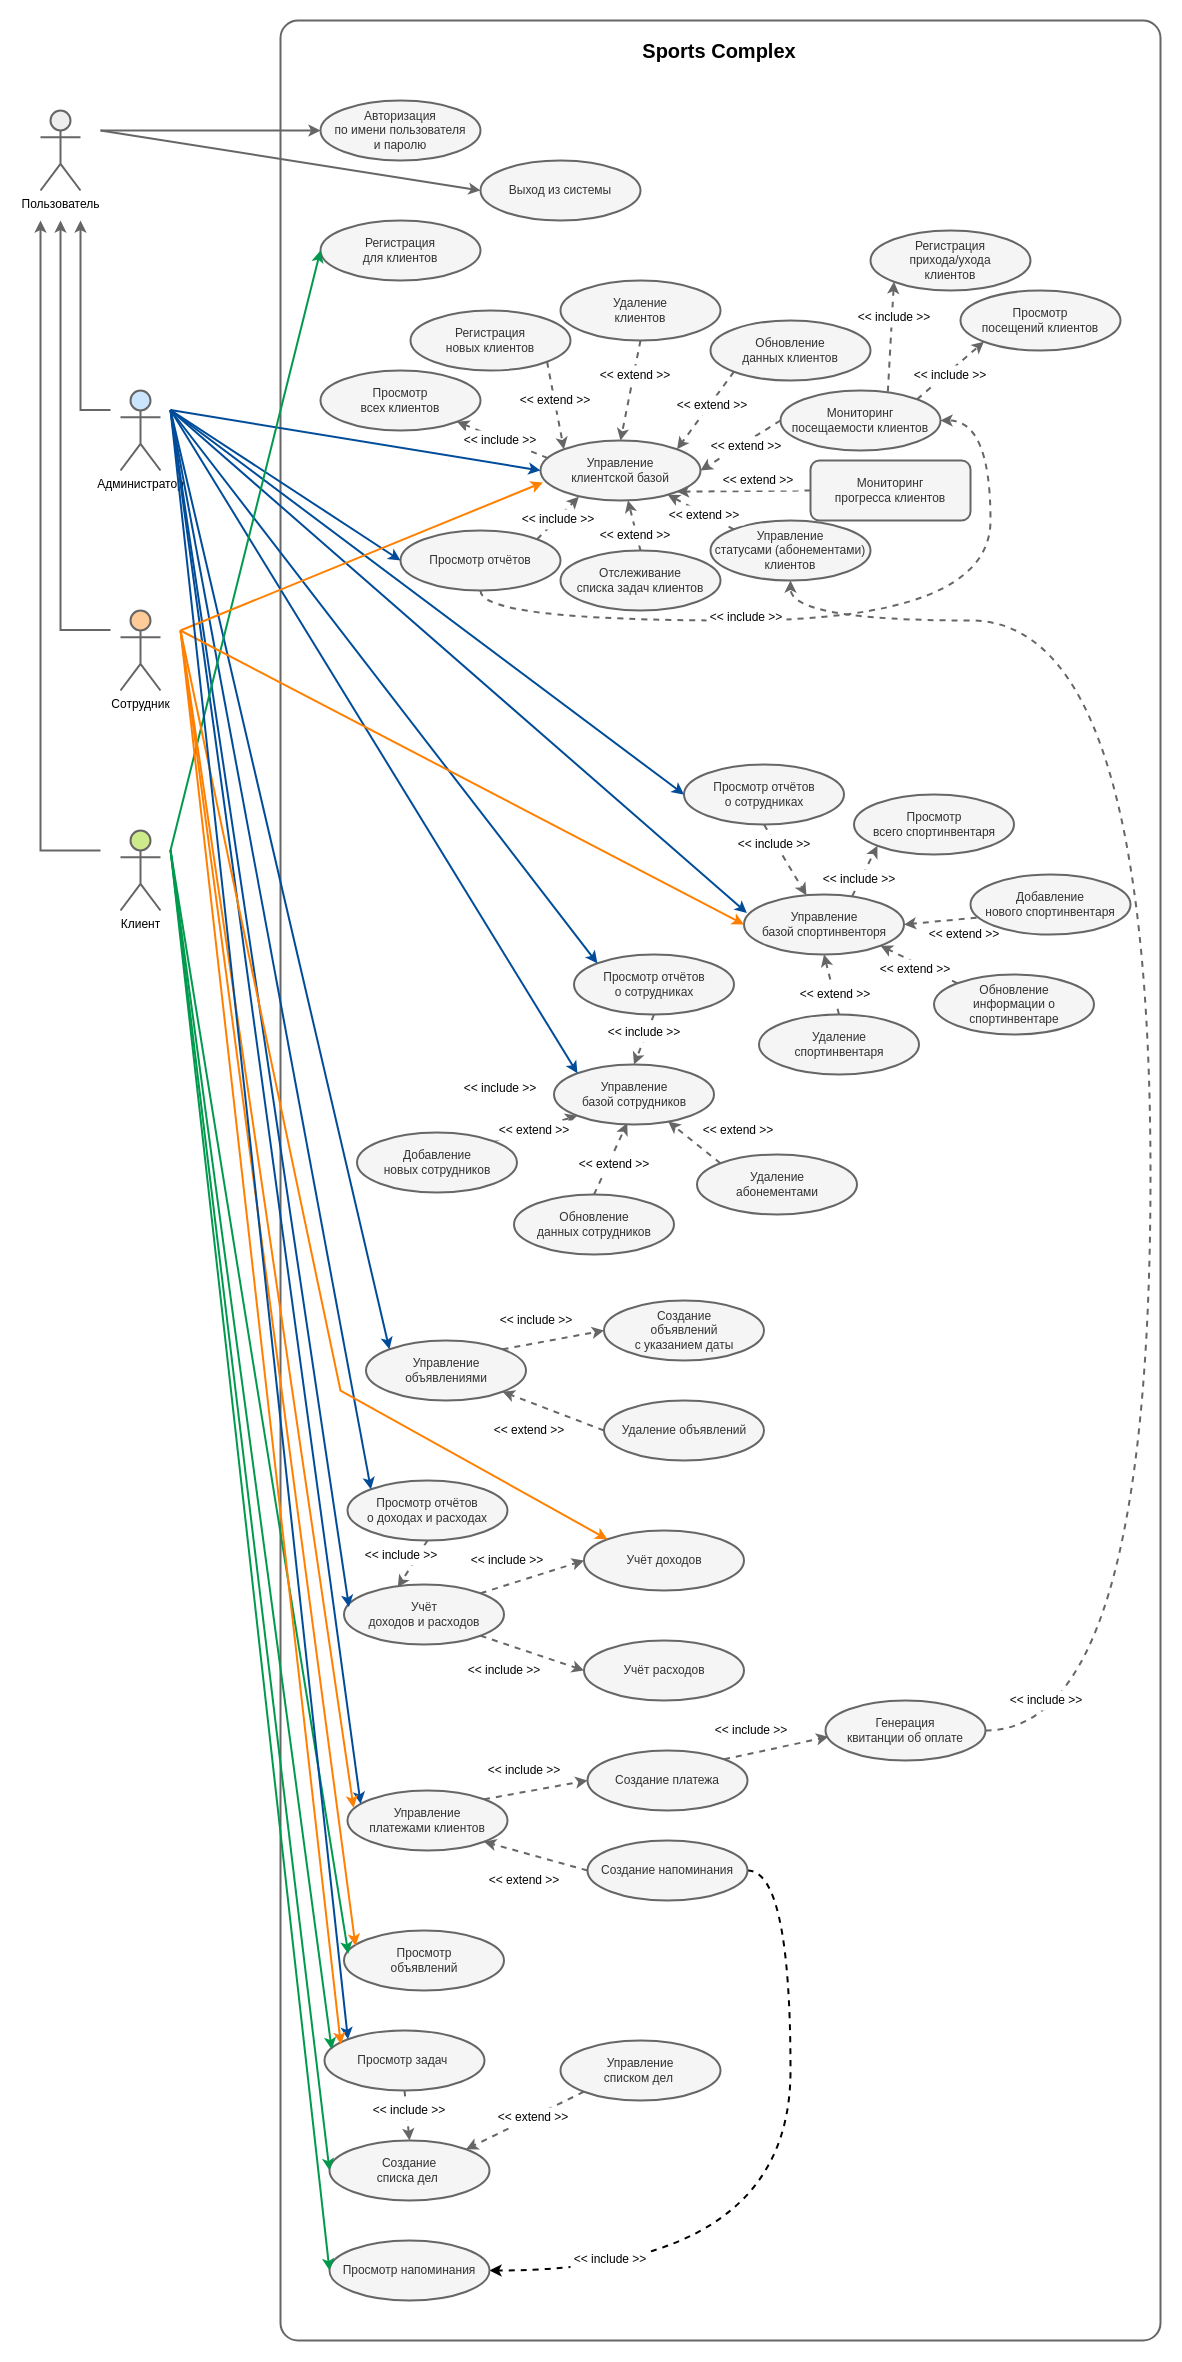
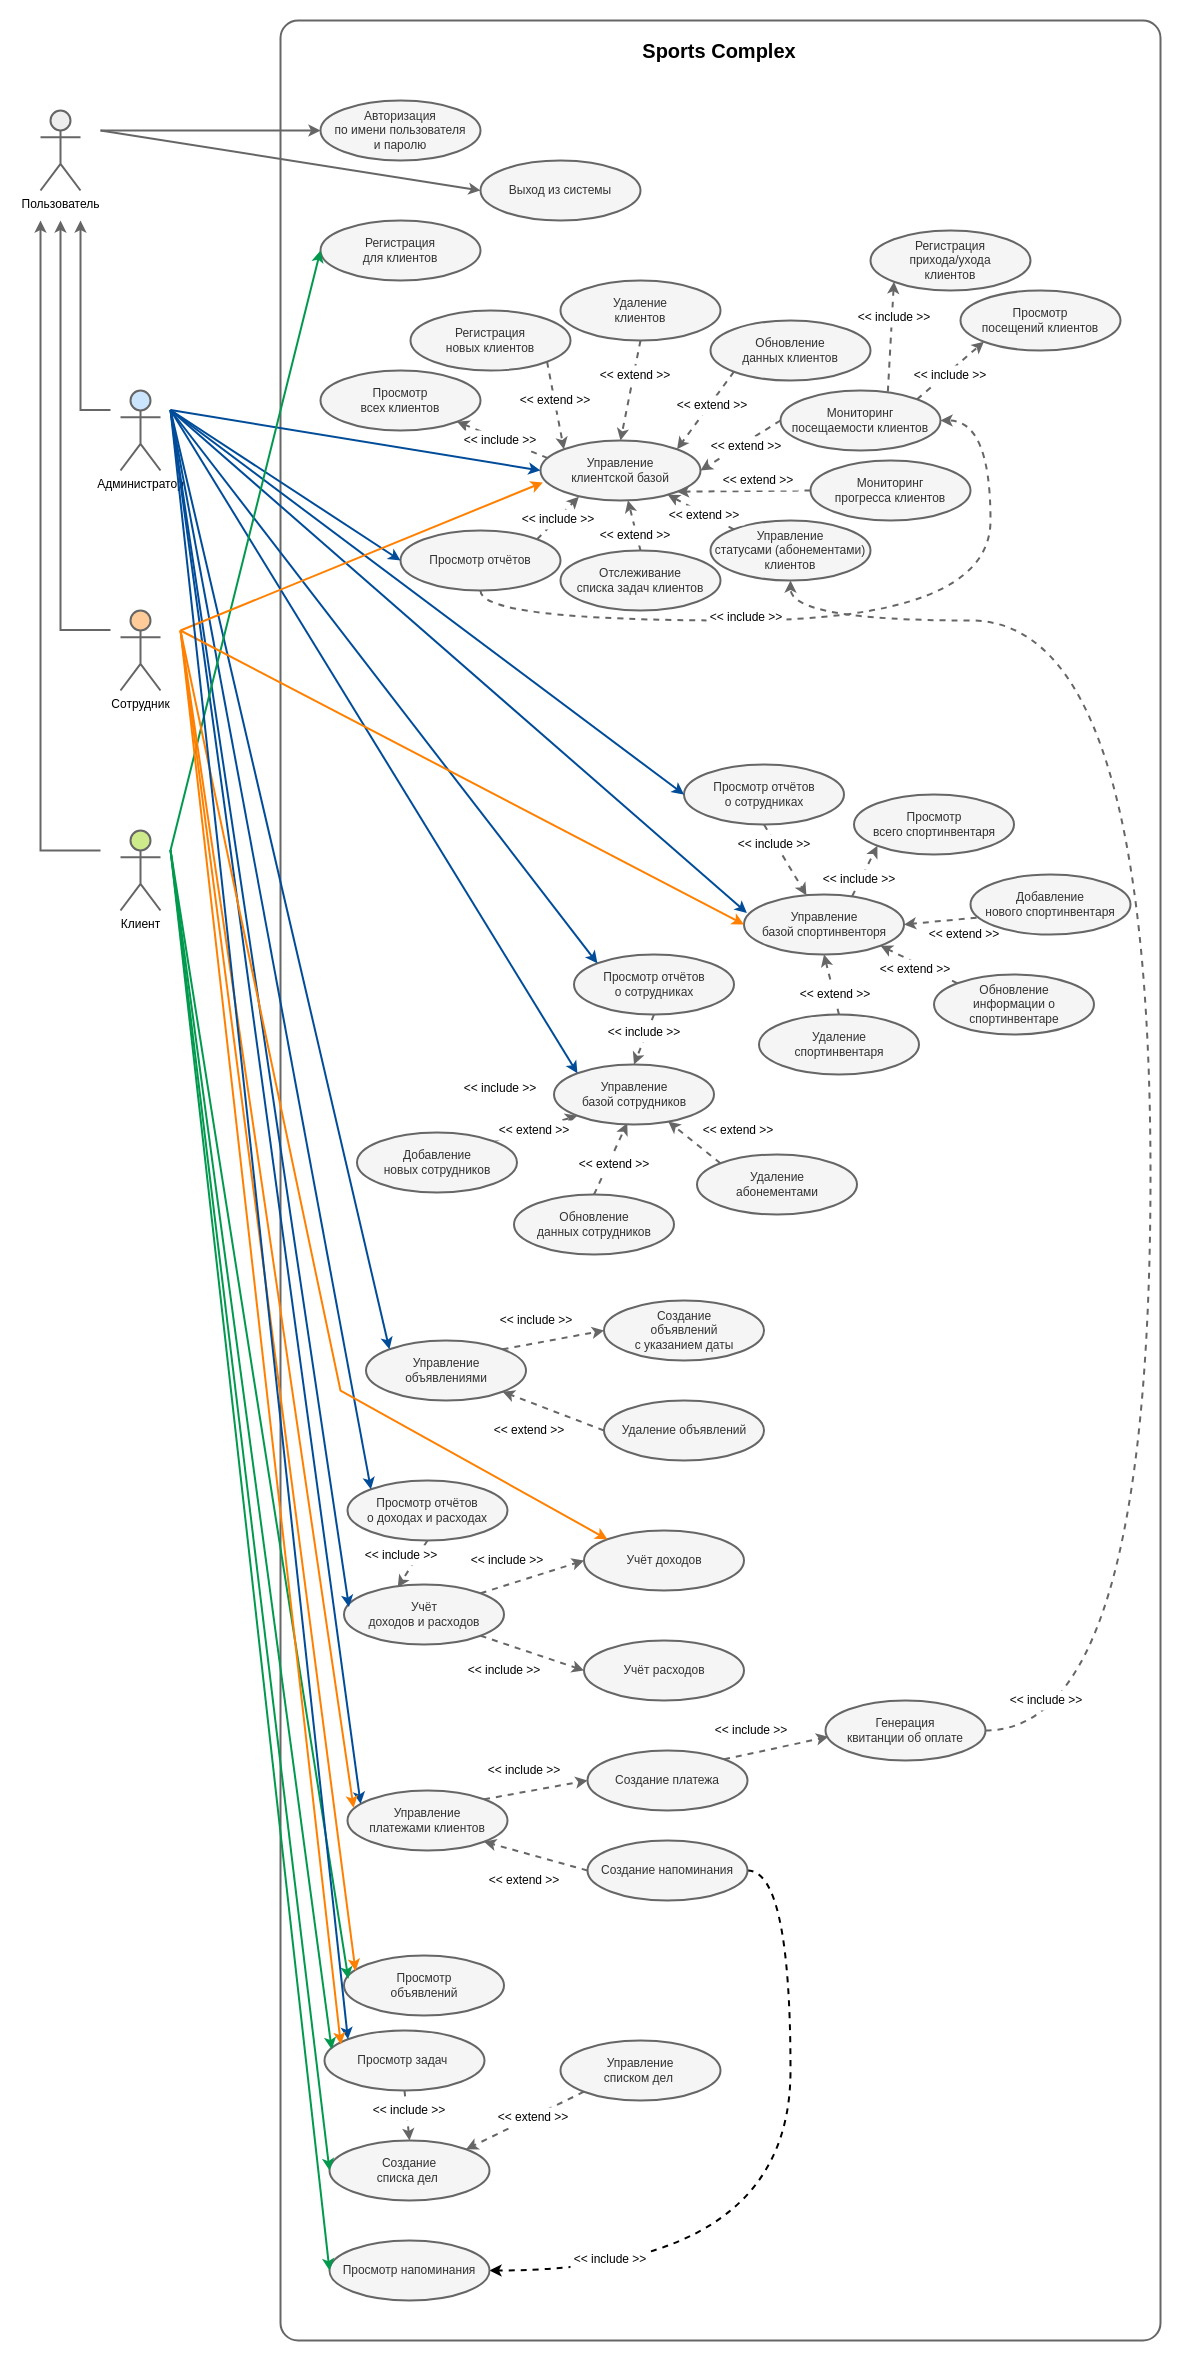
- <mxCell id="24" value="Мониторинг&lt;br/&gt;прогресса клиентов" style="whiteSpace=wrap;html=1;fillColor=#f5f5f5;fontColor=#333333;strokeColor=#666666;strokeWidth=2;rounded=1;" parent="1" vertex="1"><mxGeometry x="810" y="460" width="160" height="60" as="geometry" /></mxCell>
+ <mxCell id="24" value="Мониторинг&lt;br/&gt;прогресса клиентов" style="ellipse;whiteSpace=wrap;html=1;fillColor=#f5f5f5;fontColor=#333333;strokeColor=#666666;strokeWidth=2;" parent="1" vertex="1"><mxGeometry x="810" y="460" width="160" height="60" as="geometry" /></mxCell>
- <mxCell id="142" value="Просмотр&lt;br&gt;объявлений" style="ellipse;whiteSpace=wrap;html=1;fillColor=#f5f5f5;fontColor=#333333;strokeColor=#666666;strokeWidth=2;" parent="1" vertex="1"><mxGeometry x="343.5" y="1930" width="160" height="60" as="geometry" /></mxCell>
+ <mxCell id="142" value="Просмотр&lt;br&gt;объявлений" style="ellipse;whiteSpace=wrap;html=1;fillColor=#f5f5f5;fontColor=#333333;strokeColor=#666666;strokeWidth=2;" parent="1" vertex="1"><mxGeometry x="343.5" y="1955" width="160" height="60" as="geometry" /></mxCell>
